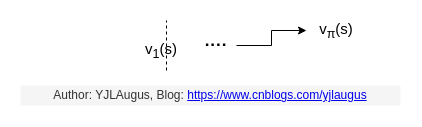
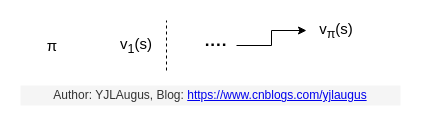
+ <mxCell id="3" value="&lt;span class=&quot;fontstyle0&quot; style=&quot;font-size: 15px;&quot;&gt;π&lt;/span&gt;&amp;nbsp;&amp;nbsp;" style="text;html=1;strokeColor=none;fillColor=none;align=center;verticalAlign=middle;whiteSpace=wrap;rounded=0;fontSize=15;" vertex="1" parent="1"><mxGeometry x="36" y="35" width="40" height="20" as="geometry" /></mxCell>
- <mxCell id="4" value="v&lt;sub&gt;1&lt;/sub&gt;(s)" style="text;html=1;strokeColor=none;fillColor=none;align=center;verticalAlign=middle;whiteSpace=wrap;rounded=0;fontSize=15;" vertex="1" parent="1"><mxGeometry x="141" y="40" width="40" height="20" as="geometry" /></mxCell>
+ <mxCell id="4" value="v&lt;sub&gt;1&lt;/sub&gt;(s)" style="text;html=1;strokeColor=none;fillColor=none;align=center;verticalAlign=middle;whiteSpace=wrap;rounded=0;fontSize=15;" vertex="1" parent="1"><mxGeometry x="116" y="35" width="40" height="20" as="geometry" /></mxCell>
